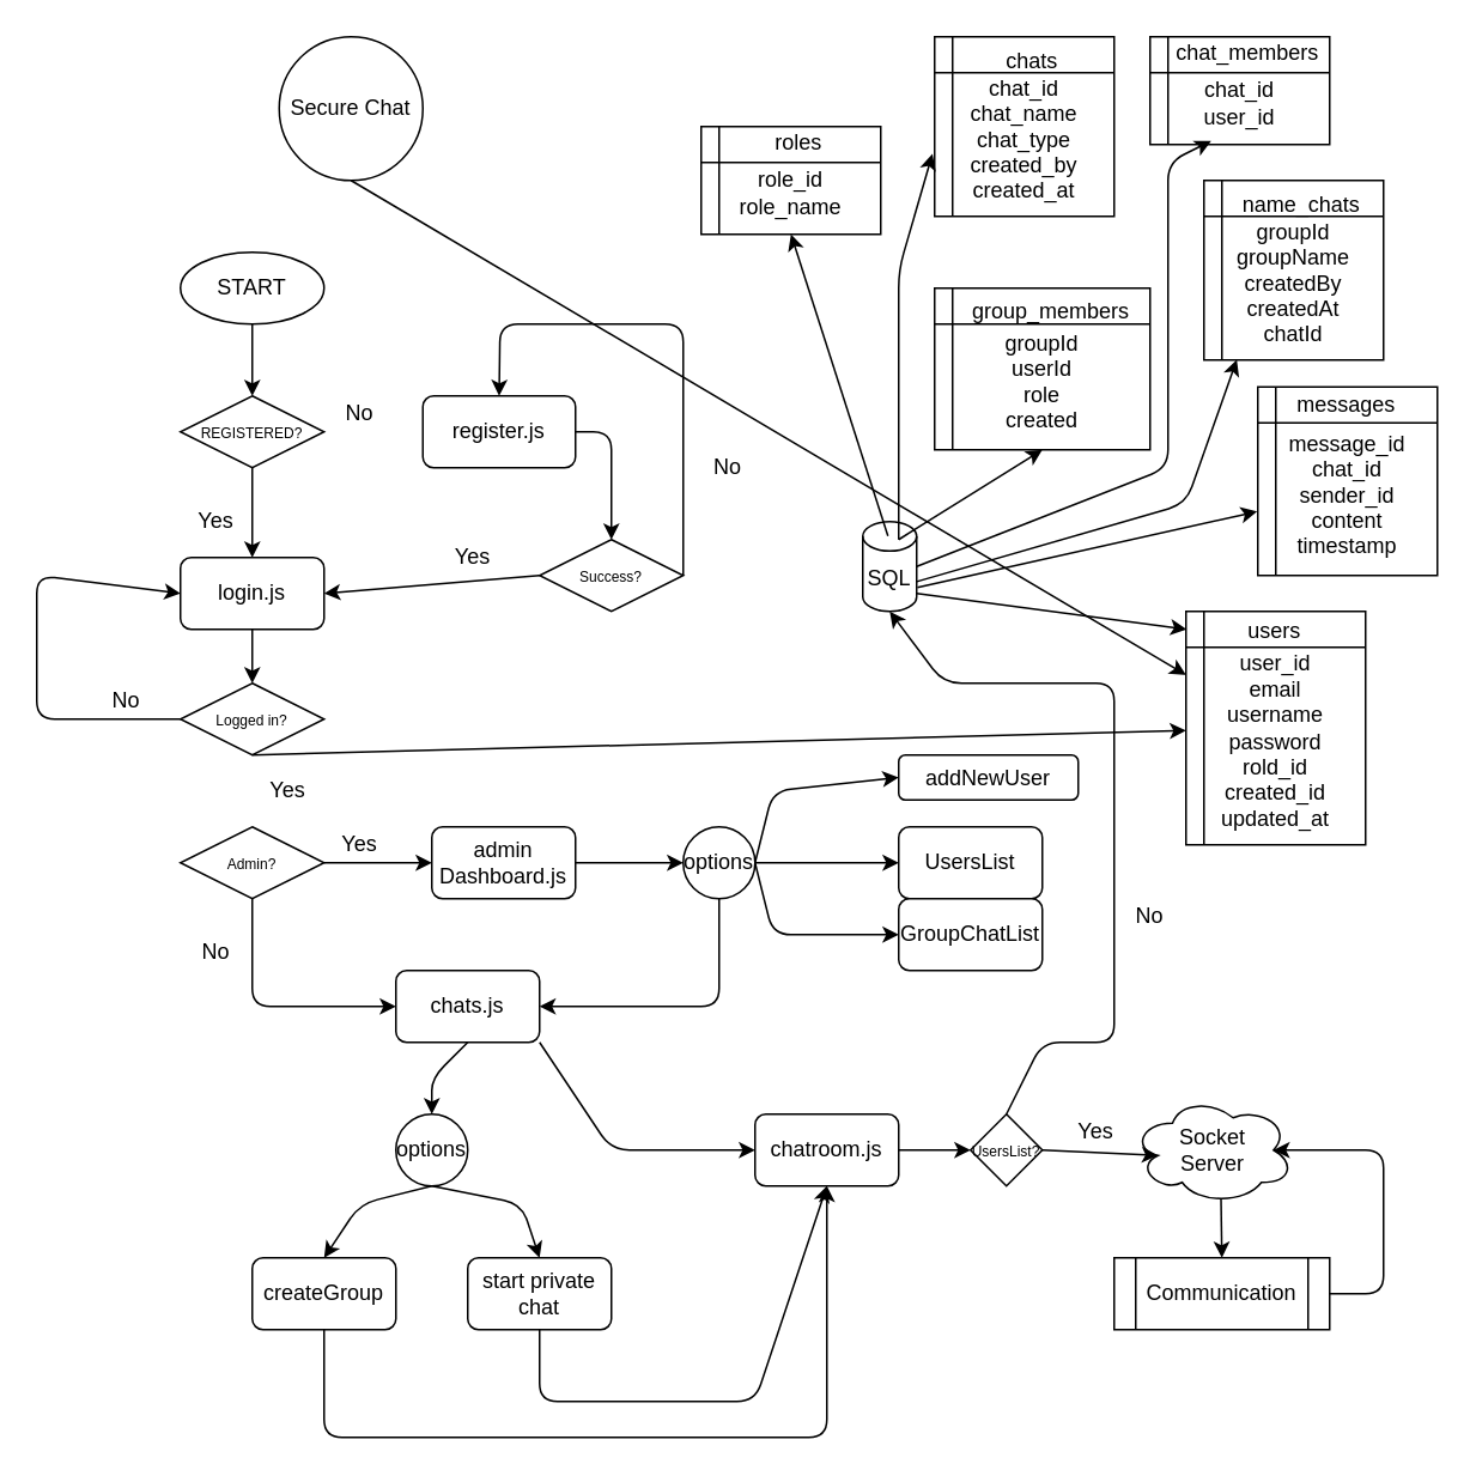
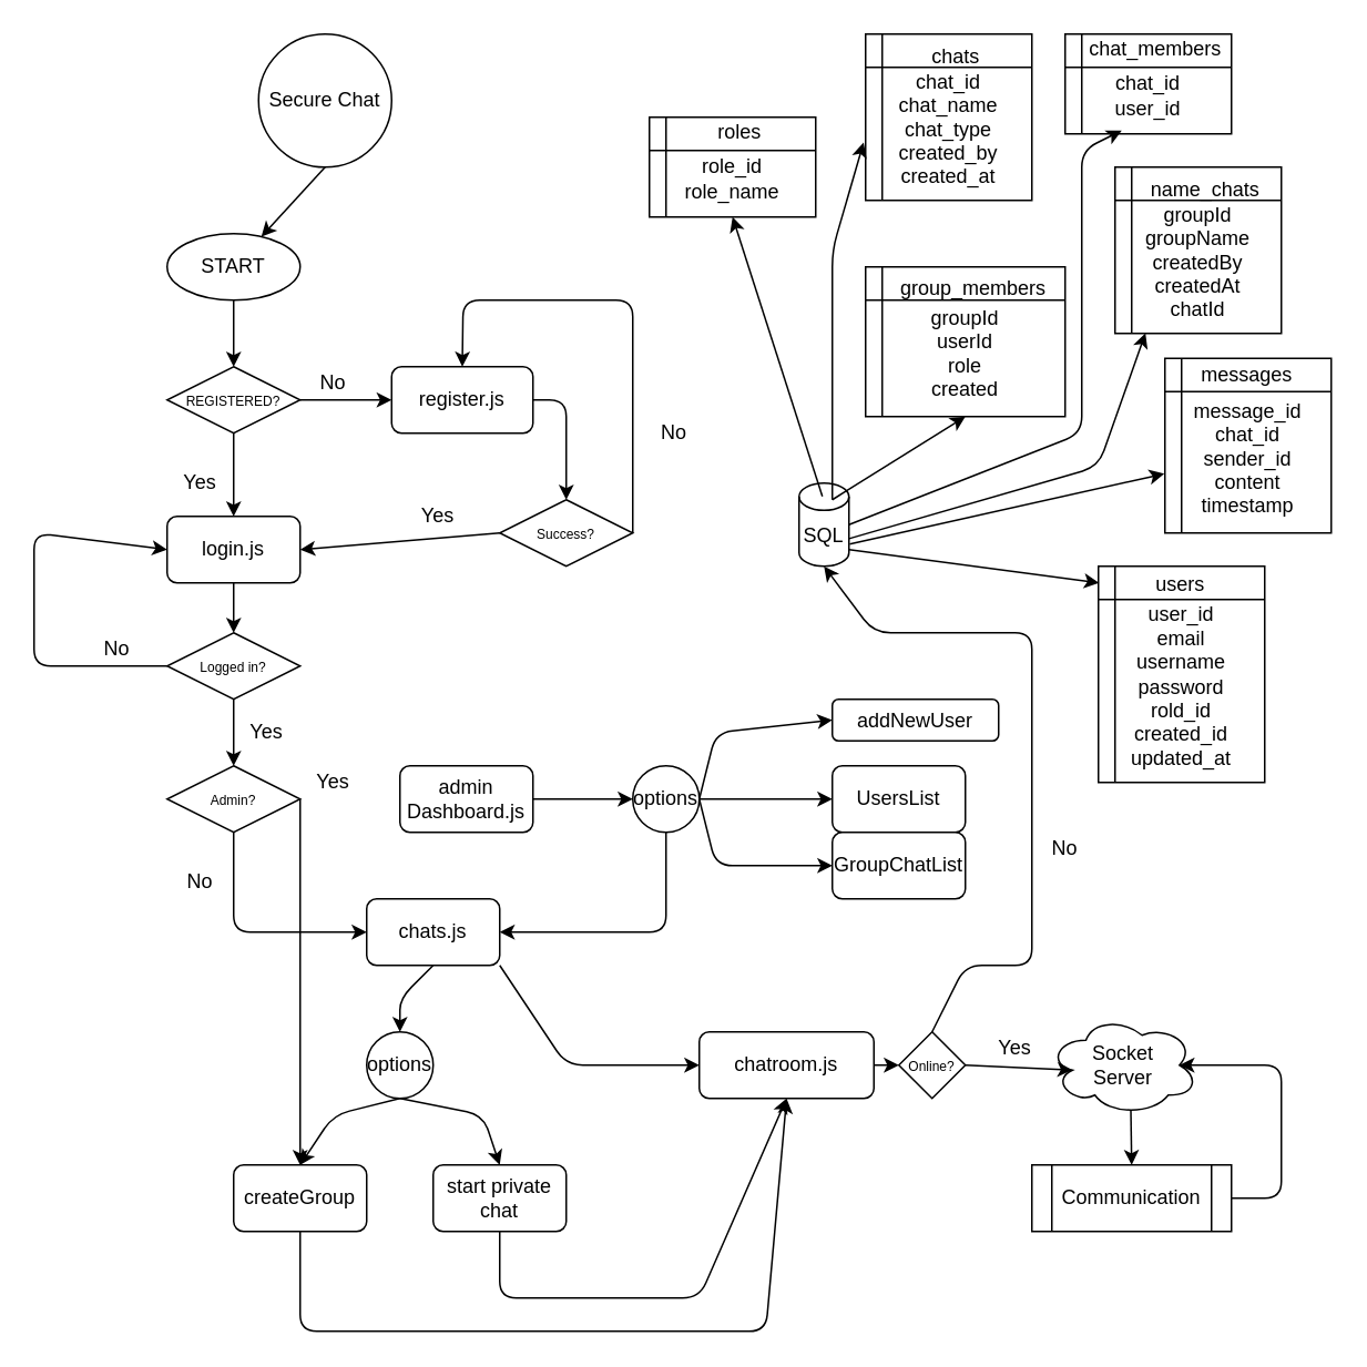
+ <mxCell id="7" value="" style="endArrow=classic;html=1;exitX=1;exitY=0.5;exitDx=0;exitDy=0;entryX=0;entryY=0.5;entryDx=0;entryDy=0;" edge="1" parent="1" source="5" target="8"><mxGeometry width="50" height="50" relative="1" as="geometry"><mxPoint x="140" y="310" as="sourcePoint" /><mxPoint x="220" y="240" as="targetPoint" /></mxGeometry></mxCell>
- <mxCell id="3" value="" style="endArrow=classic;html=1;exitX=0.5;exitY=1;exitDx=0;exitDy=0;" edge="1" parent="1" source="2" target="81"><mxGeometry width="50" height="50" relative="1" as="geometry"><mxPoint x="140" y="310" as="sourcePoint" /><mxPoint x="140" y="140" as="targetPoint" /></mxGeometry></mxCell>
+ <mxCell id="3" value="" style="endArrow=classic;html=1;exitX=0.5;exitY=1;exitDx=0;exitDy=0;" edge="1" parent="1" source="2" target="4"><mxGeometry width="50" height="50" relative="1" as="geometry"><mxPoint x="140" y="310" as="sourcePoint" /><mxPoint x="140" y="140" as="targetPoint" /></mxGeometry></mxCell>
- <mxCell id="18" value="" style="endArrow=classic;html=1;exitX=0.5;exitY=1;exitDx=0;exitDy=0;" edge="1" parent="1" source="11" target="81"><mxGeometry width="50" height="50" relative="1" as="geometry"><mxPoint x="330" y="425" as="sourcePoint" /><mxPoint x="220" y="400" as="targetPoint" /></mxGeometry></mxCell>
+ <mxCell id="18" value="" style="endArrow=classic;html=1;exitX=0.5;exitY=1;exitDx=0;exitDy=0;entryX=0.5;entryY=0;entryDx=0;entryDy=0;" edge="1" parent="1" source="11" target="20"><mxGeometry width="50" height="50" relative="1" as="geometry"><mxPoint x="330" y="425" as="sourcePoint" /><mxPoint x="220" y="400" as="targetPoint" /></mxGeometry></mxCell>
- <mxCell id="23" value="" style="endArrow=classic;html=1;exitX=1;exitY=0.5;exitDx=0;exitDy=0;entryX=0;entryY=0.5;entryDx=0;entryDy=0;" edge="1" parent="1" source="20" target="21"><mxGeometry width="50" height="50" relative="1" as="geometry"><mxPoint x="290" y="540" as="sourcePoint" /><mxPoint x="340" y="490" as="targetPoint" /></mxGeometry></mxCell>
+ <mxCell id="23" value="" style="endArrow=classic;html=1;exitX=1;exitY=0.5;exitDx=0;exitDy=0;" edge="1" parent="1" source="20" target="34"><mxGeometry width="50" height="50" relative="1" as="geometry"><mxPoint x="290" y="540" as="sourcePoint" /><mxPoint x="340" y="490" as="targetPoint" /></mxGeometry></mxCell>
- <mxCell id="33" value="chatroom.js" style="rounded=1;whiteSpace=wrap;html=1;" vertex="1" parent="1"><mxGeometry x="420" y="620" width="80" height="40" as="geometry" /></mxCell>
+ <mxCell id="33" value="chatroom.js" style="rounded=1;whiteSpace=wrap;html=1;" vertex="1" parent="1"><mxGeometry x="420" y="620" width="105" height="40" as="geometry" /></mxCell>
- <mxCell id="43" value="&lt;span style=&quot;font-size: 8px&quot;&gt;UsersList?&lt;/span&gt;" style="rhombus;whiteSpace=wrap;html=1;" vertex="1" parent="1"><mxGeometry x="540" y="620" width="40" height="40" as="geometry" /></mxCell>
+ <mxCell id="43" value="&lt;span style=&quot;font-size: 8px&quot;&gt;Online?&lt;/span&gt;" style="rhombus;whiteSpace=wrap;html=1;" vertex="1" parent="1"><mxGeometry x="540" y="620" width="40" height="40" as="geometry" /></mxCell>
